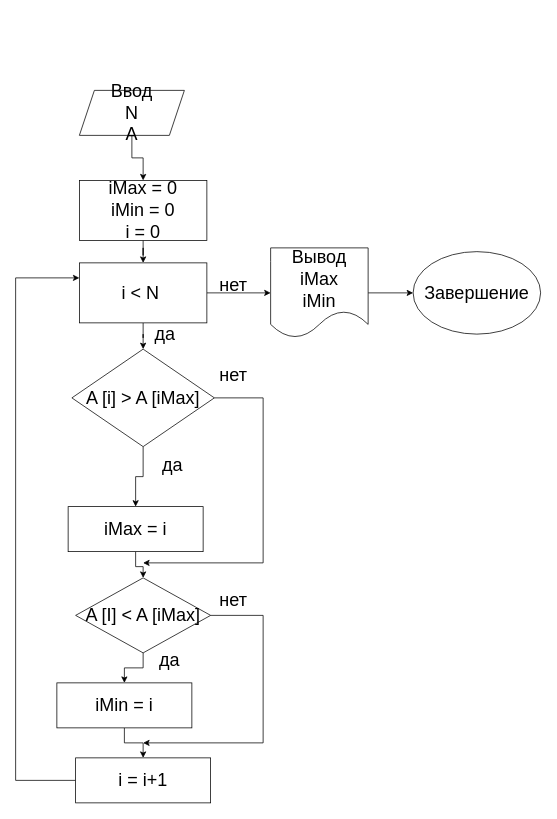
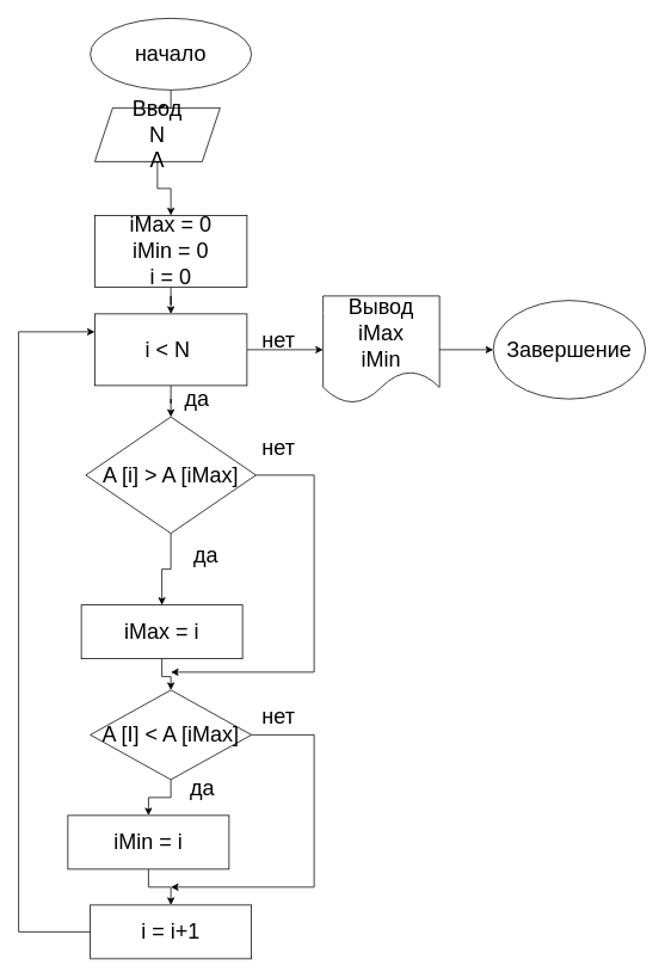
+ <mxCell id="3" value="&lt;font style=&quot;font-size: 24px;&quot;&gt;начало&lt;/font&gt;" style="ellipse;whiteSpace=wrap;html=1;" vertex="1" parent="1"><mxGeometry x="100" y="20" width="180" height="80" as="geometry" /></mxCell>
+ <mxCell id="2" value="" style="edgeStyle=orthogonalEdgeStyle;rounded=0;orthogonalLoop=1;jettySize=auto;html=1;fontSize=24;" edge="1" parent="1" source="3" target="5"><mxGeometry relative="1" as="geometry" /></mxCell>
